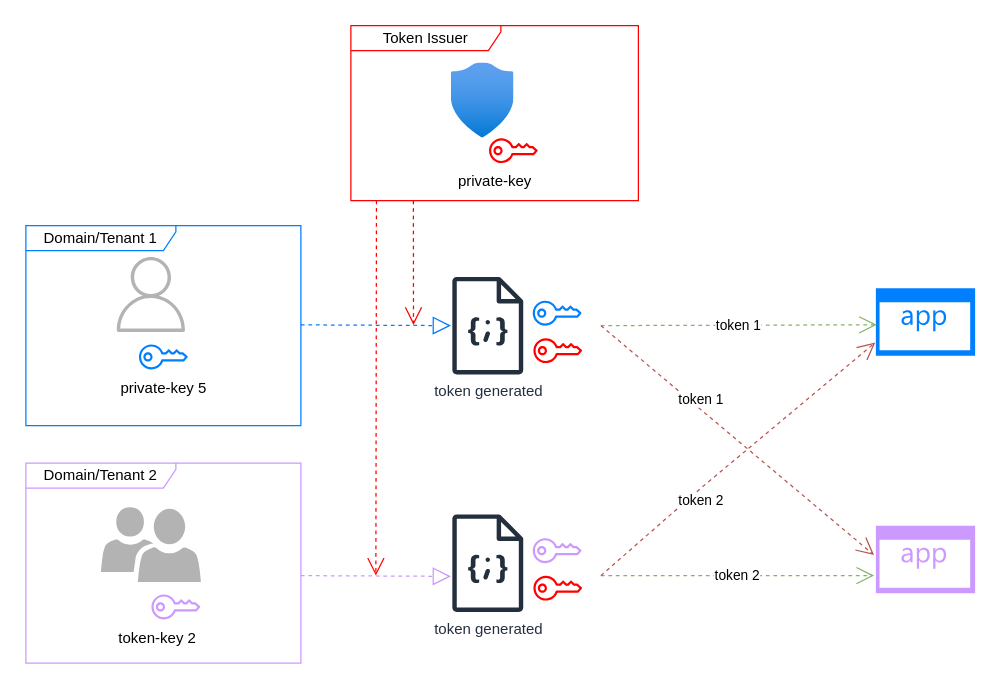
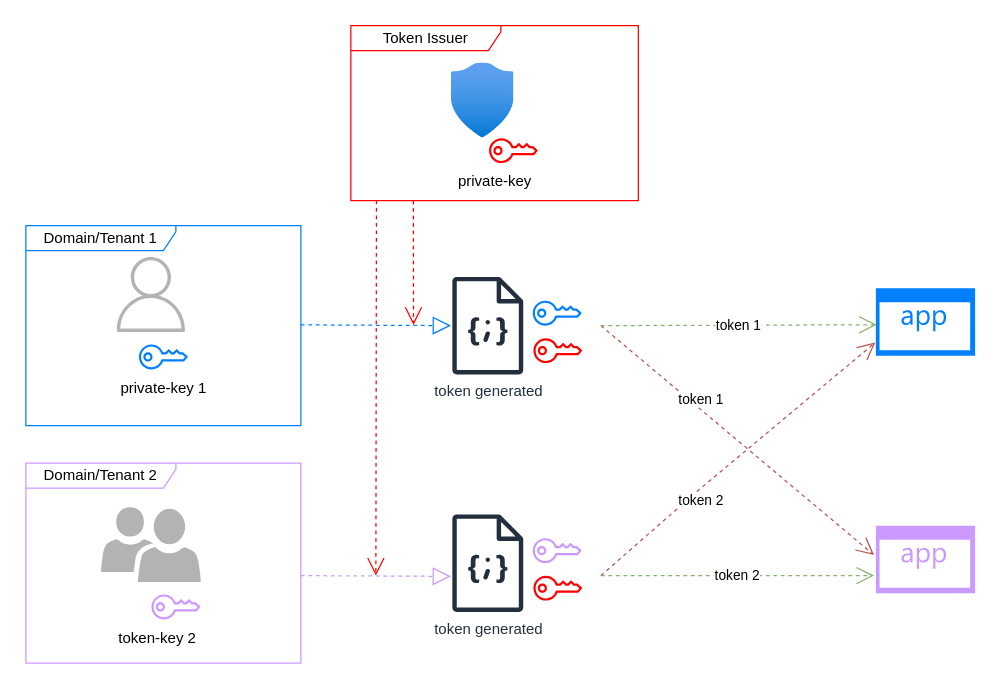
- <mxCell id="6" value="private-key 5" style="text;html=1;align=center;verticalAlign=middle;resizable=0;points=[];autosize=1;strokeColor=none;fillColor=none;" vertex="1" parent="2"><mxGeometry x="65" y="115" width="90" height="30" as="geometry" /></mxCell>
+ <mxCell id="6" value="private-key 1" style="text;html=1;align=center;verticalAlign=middle;resizable=0;points=[];autosize=1;strokeColor=none;fillColor=none;" vertex="1" parent="2"><mxGeometry x="65" y="115" width="90" height="30" as="geometry" /></mxCell>
